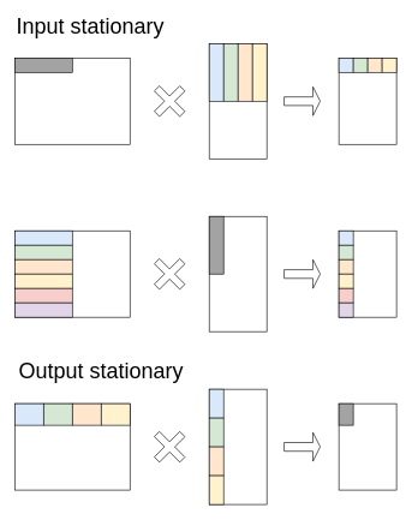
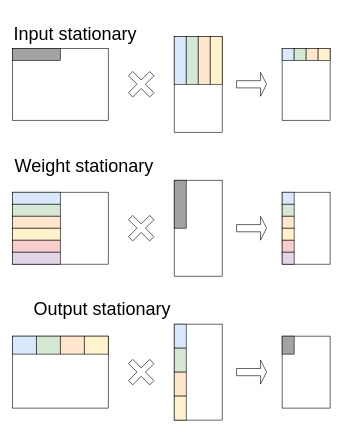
- <mxCell id="17" value="&lt;font style=&quot;font-size: 30px;&quot;&gt;Input stationary&lt;/font&gt;" style="text;html=1;align=center;verticalAlign=middle;whiteSpace=wrap;rounded=0;" vertex="1" parent="1"><mxGeometry x="20" width="210" height="30" as="geometry" y="20" /></mxCell>
+ <mxCell id="17" value="&lt;font style=&quot;font-size: 30px;&quot;&gt;Input stationary&lt;/font&gt;" style="text;html=1;align=center;verticalAlign=middle;whiteSpace=wrap;rounded=0;" vertex="1" parent="1"><mxGeometry x="20" y="40" width="210" height="30" as="geometry" /></mxCell>
+ <mxCell id="18" value="&lt;font style=&quot;font-size: 30px;&quot;&gt;Weight stationary&lt;/font&gt;" style="text;html=1;align=center;verticalAlign=middle;whiteSpace=wrap;rounded=0;" vertex="1" parent="1"><mxGeometry x="20" y="260" width="240" height="30" as="geometry" /></mxCell>
- <mxCell id="19" value="&lt;font style=&quot;font-size: 30px;&quot;&gt;Output stationary&lt;/font&gt;" style="text;html=1;align=center;verticalAlign=middle;whiteSpace=wrap;rounded=0;" vertex="1" parent="1"><mxGeometry x="20" y="500" width="240" height="30" as="geometry" /></mxCell>
+ <mxCell id="19" value="&lt;font style=&quot;font-size: 30px;&quot;&gt;Output stationary&lt;/font&gt;" style="text;html=1;align=center;verticalAlign=middle;whiteSpace=wrap;rounded=0;" vertex="1" parent="1"><mxGeometry x="50" y="500" width="240" height="30" as="geometry" /></mxCell>
